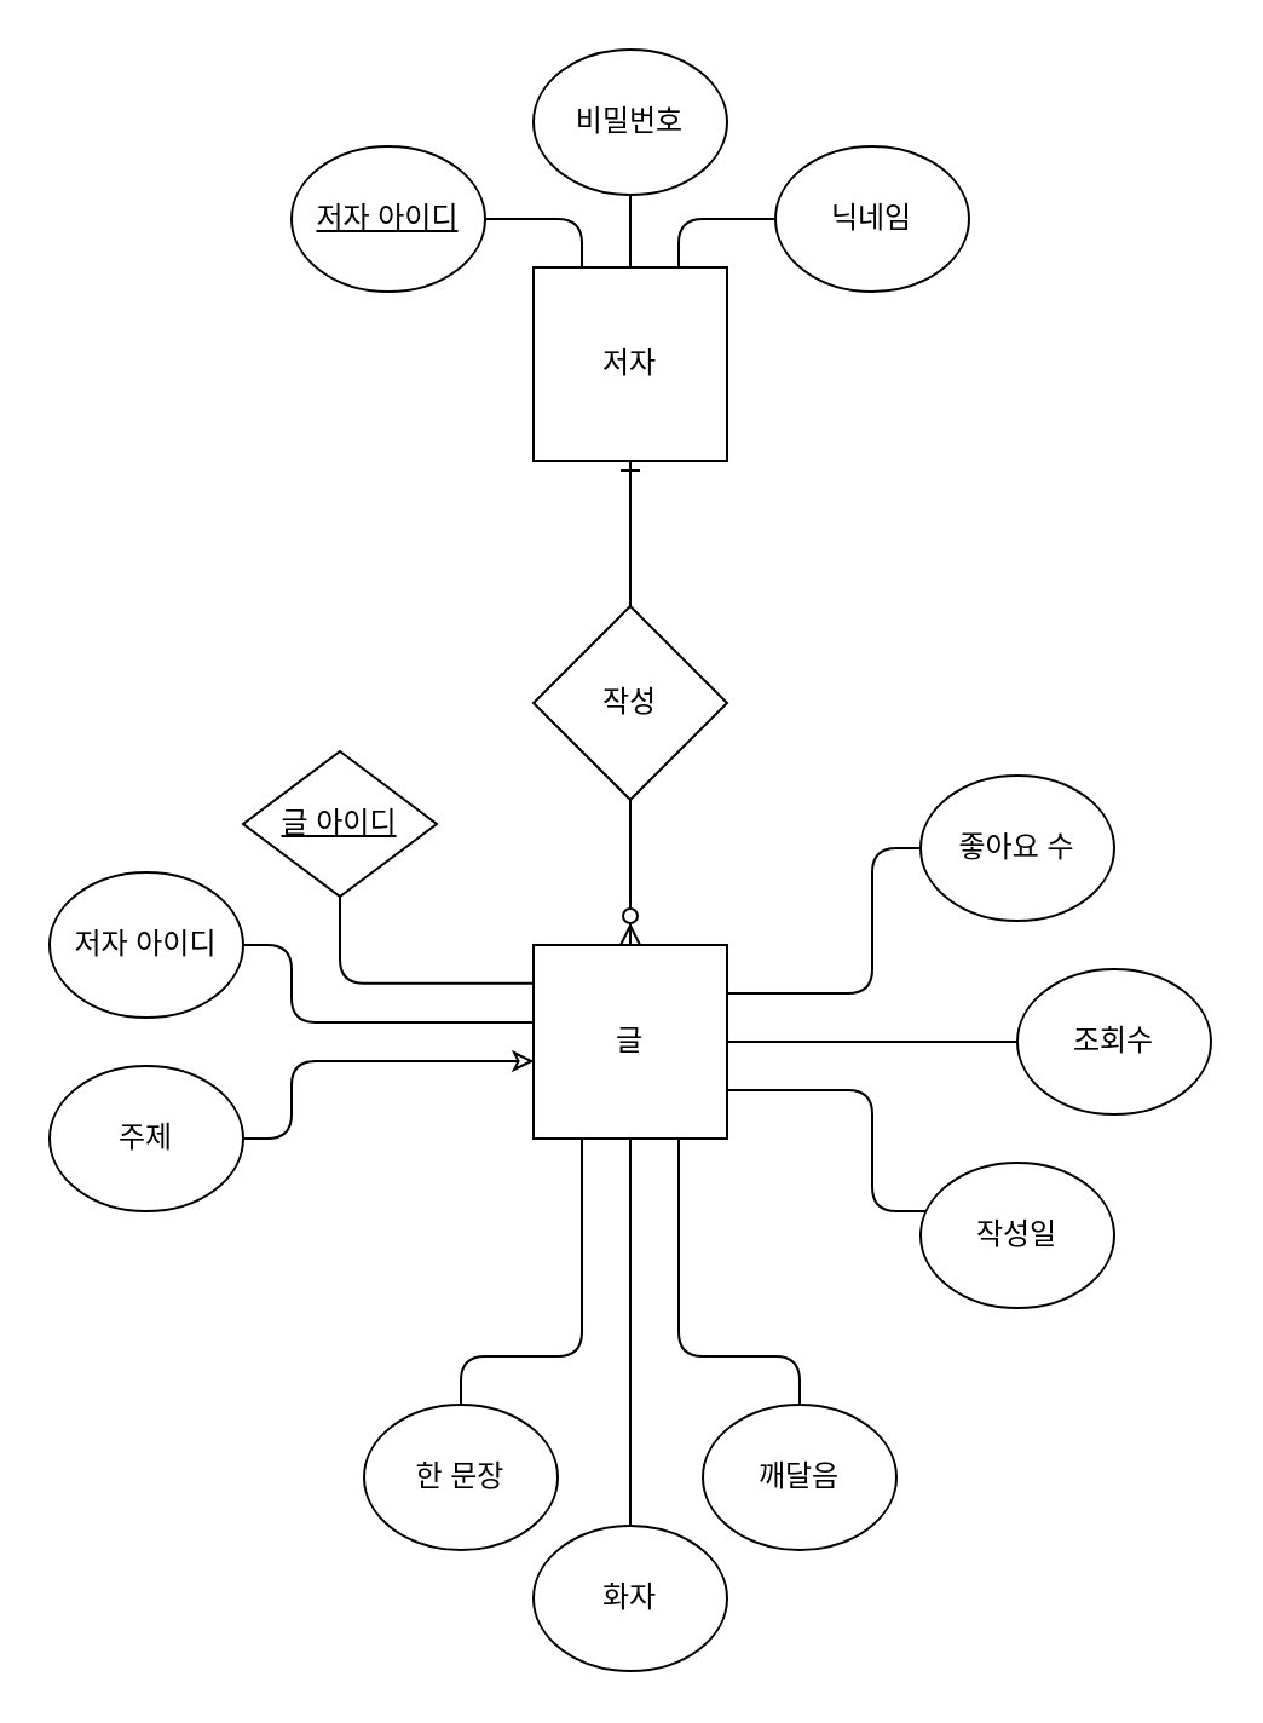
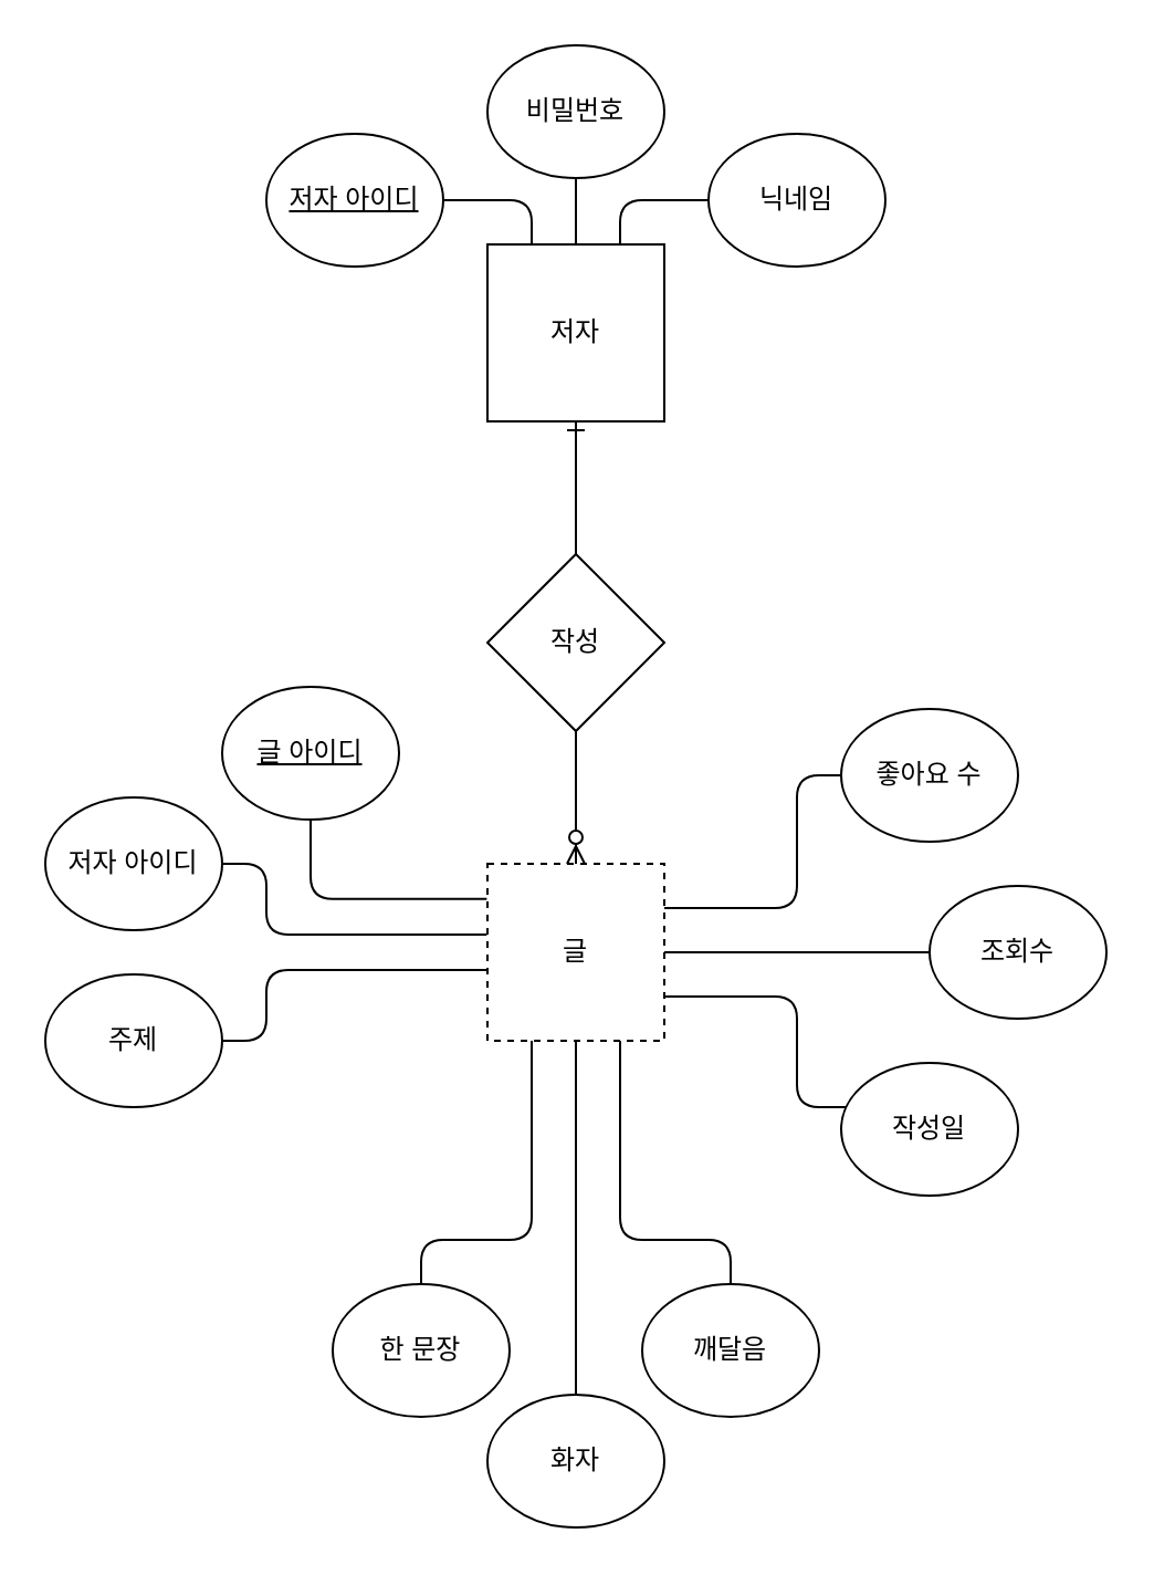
- <mxCell id="14" value="&lt;u&gt;글 아이디&lt;/u&gt;" style="rhombus;whiteSpace=wrap;html=1;" parent="1" vertex="1"><mxGeometry x="100" y="310" width="80" height="60" as="geometry" /></mxCell>
+ <mxCell id="14" value="&lt;u&gt;글 아이디&lt;/u&gt;" style="ellipse;whiteSpace=wrap;html=1;" parent="1" vertex="1"><mxGeometry x="100" y="310" width="80" height="60" as="geometry" /></mxCell>
- <mxCell id="4" value="글" style="rounded=0;whiteSpace=wrap;html=1;" parent="1" vertex="1"><mxGeometry x="220" y="390" width="80" height="80" as="geometry" /></mxCell>
+ <mxCell id="4" value="글" style="rounded=0;whiteSpace=wrap;html=1;dashed=1;" parent="1" vertex="1"><mxGeometry x="220" y="390" width="80" height="80" as="geometry" /></mxCell>
- <mxCell id="17" style="edgeStyle=orthogonalEdgeStyle;rounded=1;orthogonalLoop=1;jettySize=auto;html=1;entryX=0.002;entryY=0.6;entryDx=0;entryDy=0;endArrow=classic;endFill=0;entryPerimeter=0;" parent="1" source="18" target="4" edge="1"><mxGeometry relative="1" as="geometry"><Array as="points"><mxPoint x="120" y="470" /><mxPoint x="120" y="438" /></Array></mxGeometry></mxCell>
+ <mxCell id="17" style="edgeStyle=orthogonalEdgeStyle;rounded=1;orthogonalLoop=1;jettySize=auto;html=1;entryX=0.002;entryY=0.6;entryDx=0;entryDy=0;endArrow=none;endFill=0;entryPerimeter=0;" parent="1" source="18" target="4" edge="1"><mxGeometry relative="1" as="geometry"><Array as="points"><mxPoint x="120" y="470" /><mxPoint x="120" y="438" /></Array></mxGeometry></mxCell>
